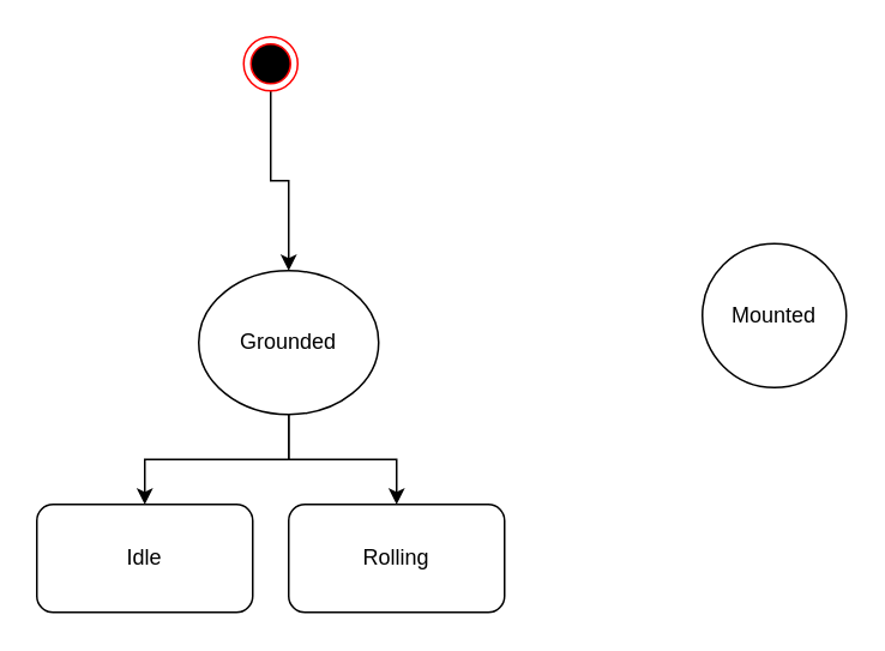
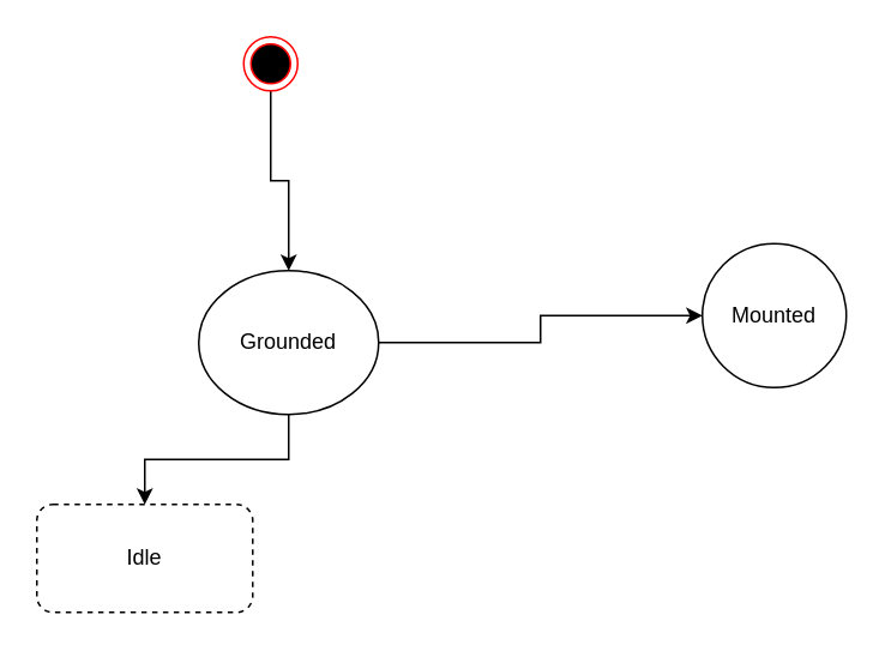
+ <mxCell id="6" style="edgeStyle=orthogonalEdgeStyle;rounded=0;orthogonalLoop=1;jettySize=auto;html=1;entryX=0;entryY=0.5;entryDx=0;entryDy=0;" parent="1" source="7" target="8" edge="1"><mxGeometry relative="1" as="geometry"><mxPoint x="310" y="190" as="targetPoint" /></mxGeometry></mxCell>
- <mxCell id="5" style="edgeStyle=orthogonalEdgeStyle;rounded=0;orthogonalLoop=1;jettySize=auto;html=1;" parent="1" source="7" target="3" edge="1"><mxGeometry relative="1" as="geometry" /></mxCell>
- <mxCell id="2" value="Idle" style="rounded=1;whiteSpace=wrap;html=1;" parent="1" vertex="1"><mxGeometry x="20" y="280" width="120" height="60" as="geometry" /></mxCell>
+ <mxCell id="2" value="Idle" style="rounded=1;whiteSpace=wrap;html=1;dashed=1;" parent="1" vertex="1"><mxGeometry x="20" y="280" width="120" height="60" as="geometry" /></mxCell>
- <mxCell id="3" value="Rolling" style="rounded=1;whiteSpace=wrap;html=1;" parent="1" vertex="1"><mxGeometry x="160" y="280" width="120" height="60" as="geometry" /></mxCell>
